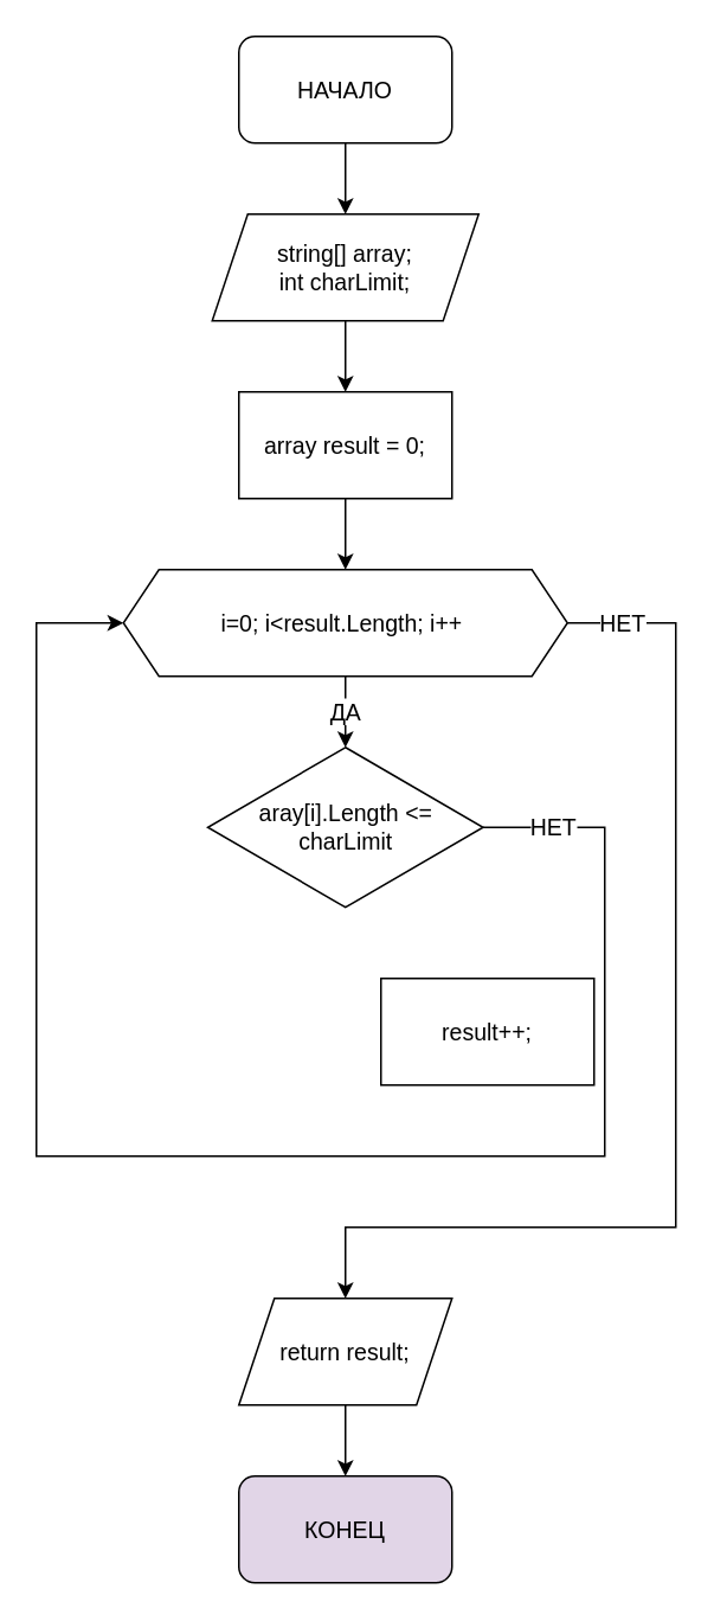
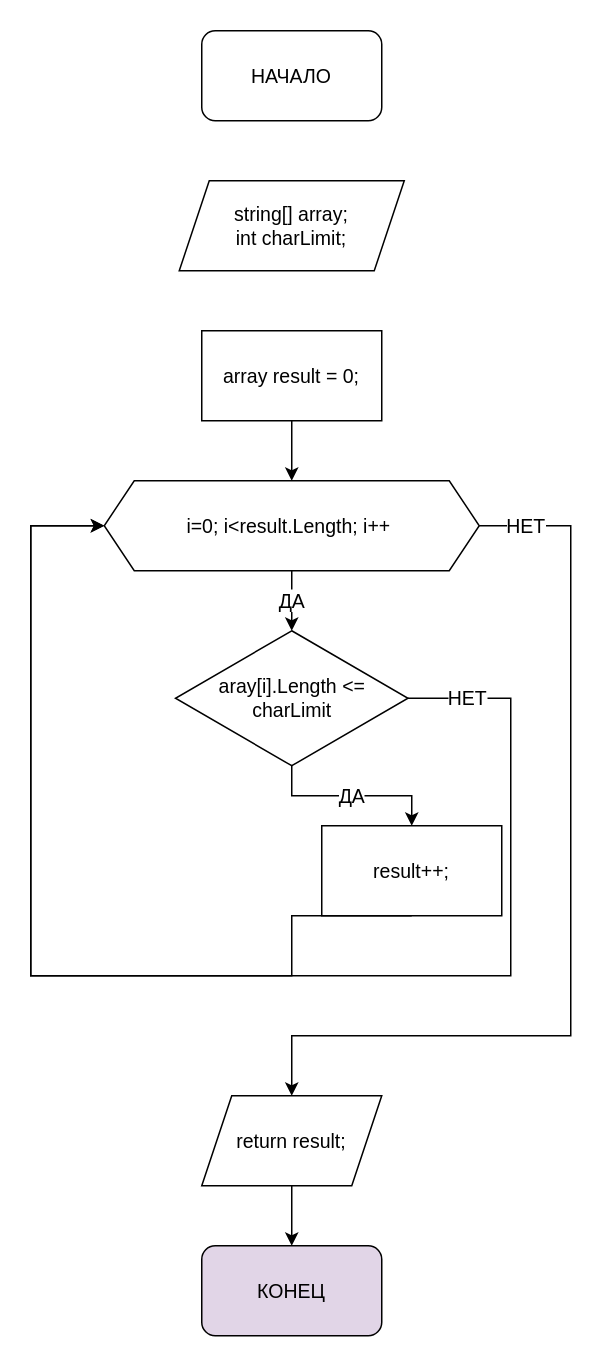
- <mxCell id="2" style="edgeStyle=orthogonalEdgeStyle;rounded=0;orthogonalLoop=1;jettySize=auto;html=1;exitX=0.5;exitY=1;exitDx=0;exitDy=0;entryX=0.5;entryY=0;entryDx=0;entryDy=0;fontSize=13;endArrow=classic;endFill=1;startSize=6;endSize=6;" parent="1" source="3" target="5" edge="1"><mxGeometry relative="1" as="geometry" /></mxCell>
- <mxCell id="4" style="edgeStyle=orthogonalEdgeStyle;rounded=0;orthogonalLoop=1;jettySize=auto;html=1;exitX=0.5;exitY=1;exitDx=0;exitDy=0;entryX=0.5;entryY=0;entryDx=0;entryDy=0;fontSize=13;endArrow=classic;endFill=1;startSize=6;endSize=6;" parent="1" source="5" target="7" edge="1"><mxGeometry relative="1" as="geometry" /></mxCell>
+ <mxCell id="11" value="ДА" style="edgeStyle=orthogonalEdgeStyle;rounded=0;orthogonalLoop=1;jettySize=auto;html=1;exitX=0.5;exitY=1;exitDx=0;exitDy=0;entryX=0.5;entryY=0;entryDx=0;entryDy=0;fontSize=13;endArrow=classic;endFill=1;startSize=6;endSize=6;" parent="1" source="13" target="15" edge="1"><mxGeometry relative="1" as="geometry" /></mxCell>
+ <mxCell id="14" style="edgeStyle=orthogonalEdgeStyle;rounded=0;orthogonalLoop=1;jettySize=auto;html=1;exitX=0.5;exitY=1;exitDx=0;exitDy=0;entryX=0;entryY=0.5;entryDx=0;entryDy=0;fontSize=13;endArrow=classic;endFill=1;startSize=6;endSize=6;" parent="1" source="15" target="10" edge="1"><mxGeometry relative="1" as="geometry"><Array as="points"><mxPoint x="194" y="650" /><mxPoint x="20" y="650" /><mxPoint x="20" y="350" /></Array></mxGeometry></mxCell>
